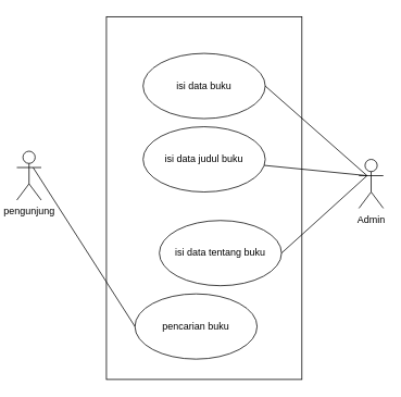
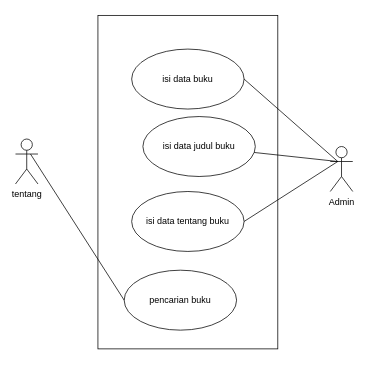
- <mxCell id="6" value="isi data judul buku" style="ellipse;whiteSpace=wrap;html=1;" vertex="1" parent="1"><mxGeometry x="175" y="155" width="150" height="80" as="geometry" /></mxCell>
+ <mxCell id="6" value="isi data judul buku" style="ellipse;whiteSpace=wrap;html=1;" vertex="1" parent="1"><mxGeometry x="190" y="155" width="150" height="80" as="geometry" /></mxCell>
- <mxCell id="3" value="pengunjung" style="shape=umlActor;verticalLabelPosition=bottom;verticalAlign=top;html=1;outlineConnect=0;" vertex="1" parent="1"><mxGeometry x="20" y="185" width="30" height="60" as="geometry" /></mxCell>
+ <mxCell id="3" value="tentang" style="shape=umlActor;verticalLabelPosition=bottom;verticalAlign=top;html=1;outlineConnect=0;" vertex="1" parent="1"><mxGeometry x="20" y="185" width="30" height="60" as="geometry" /></mxCell>
- <mxCell id="7" value="isi data tentang buku" style="ellipse;whiteSpace=wrap;html=1;" vertex="1" parent="1"><mxGeometry x="195" y="270" width="150" height="80" as="geometry" /></mxCell>
+ <mxCell id="7" value="isi data tentang buku" style="ellipse;whiteSpace=wrap;html=1;" vertex="1" parent="1"><mxGeometry x="175" y="255" width="150" height="80" as="geometry" /></mxCell>
